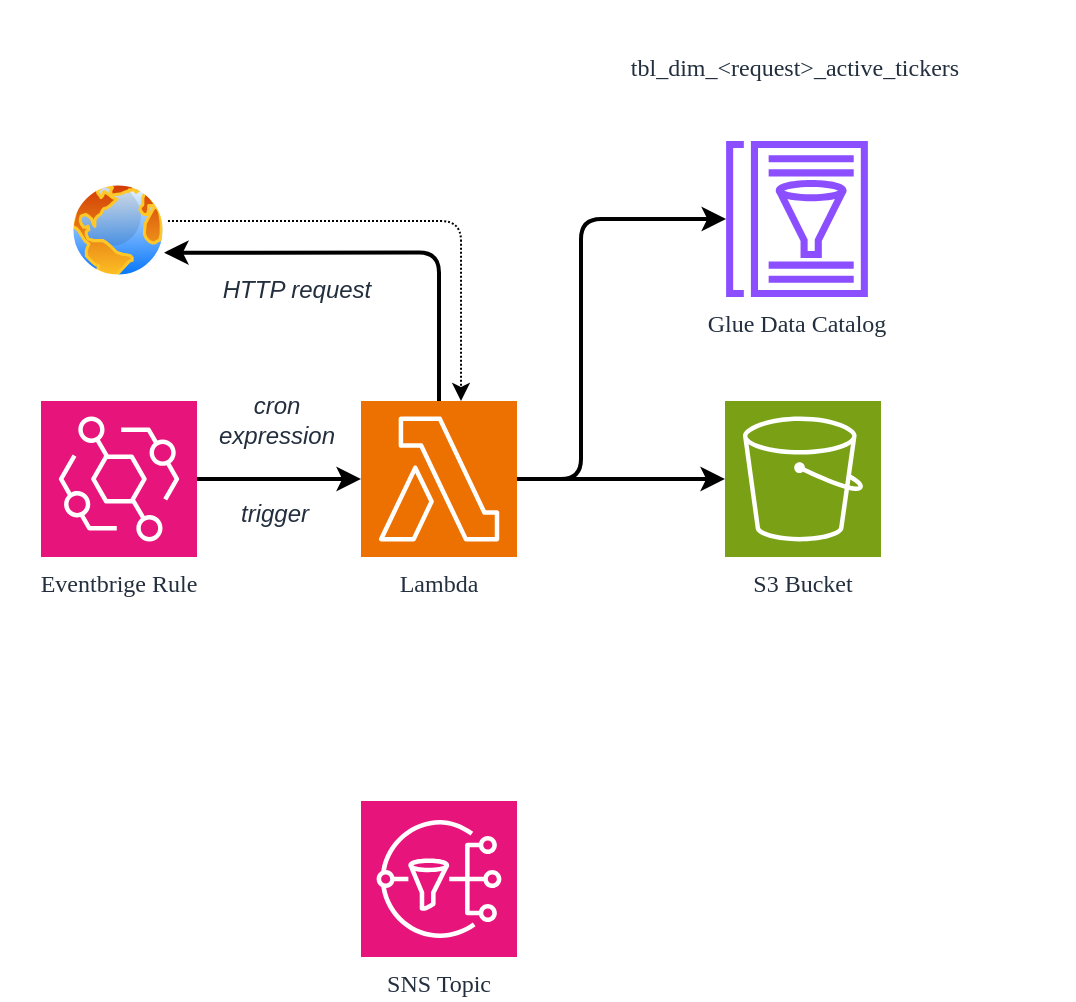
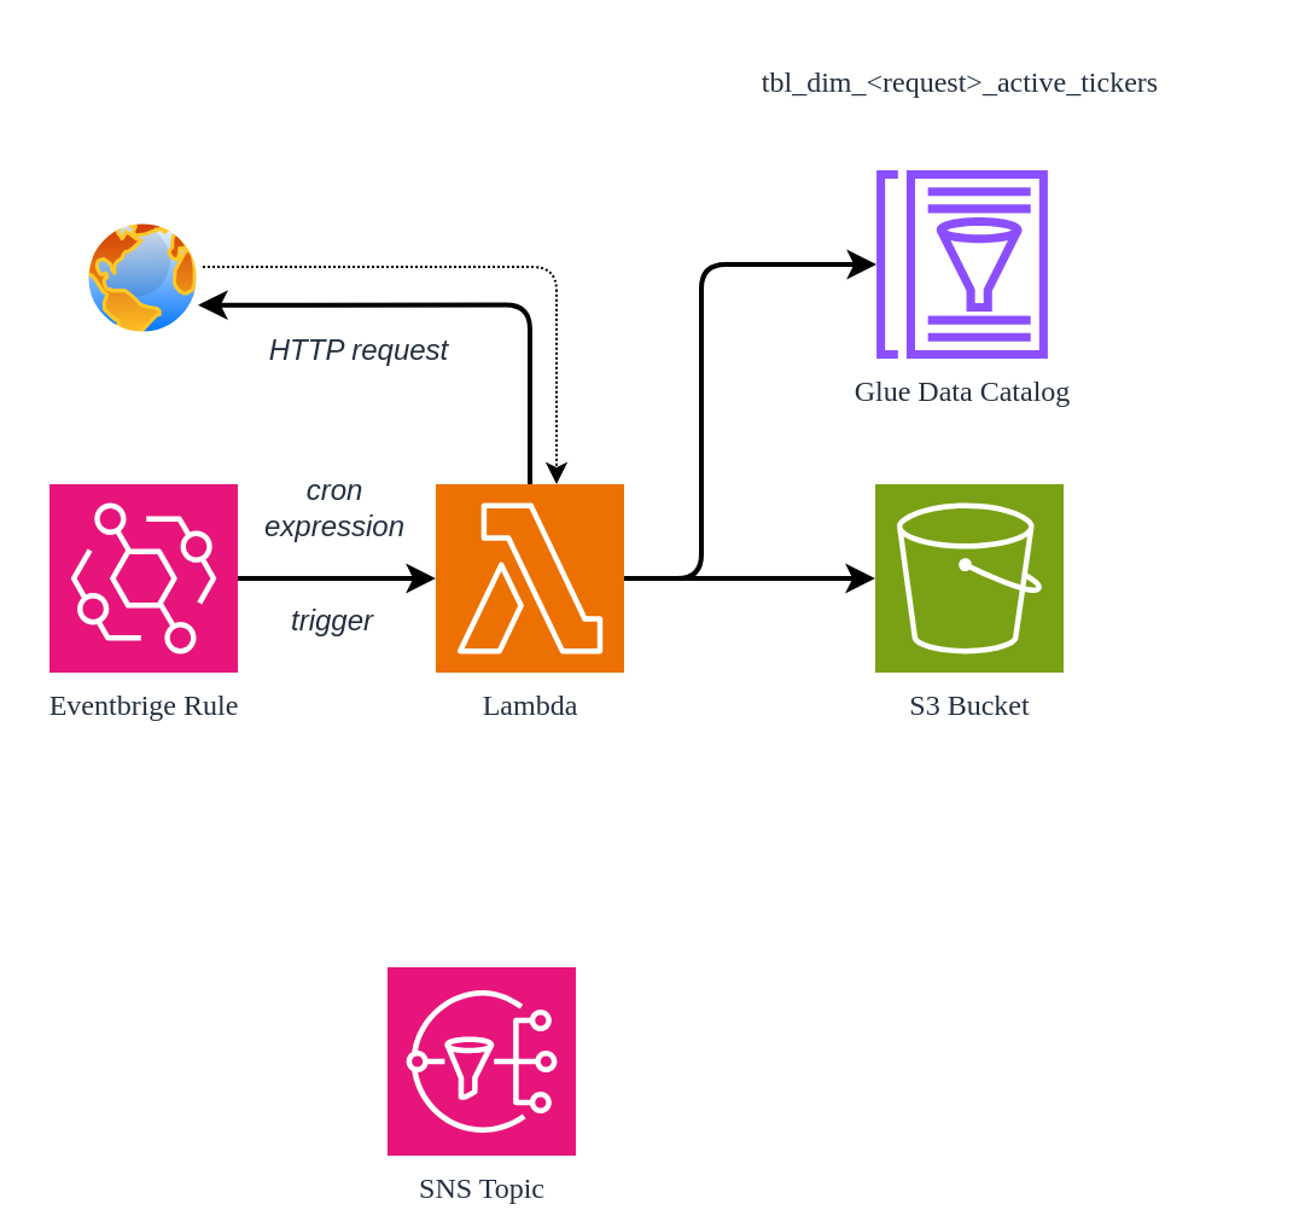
- <mxCell id="17" value="&lt;font face=&quot;Itau Display&quot;&gt;SNS Topic&lt;/font&gt;" style="sketch=0;points=[[0,0,0],[0.25,0,0],[0.5,0,0],[0.75,0,0],[1,0,0],[0,1,0],[0.25,1,0],[0.5,1,0],[0.75,1,0],[1,1,0],[0,0.25,0],[0,0.5,0],[0,0.75,0],[1,0.25,0],[1,0.5,0],[1,0.75,0]];outlineConnect=0;fontColor=#232F3E;fillColor=#E7157B;strokeColor=#ffffff;dashed=0;verticalLabelPosition=bottom;verticalAlign=top;align=center;html=1;fontSize=12;fontStyle=0;aspect=fixed;shape=mxgraph.aws4.resourceIcon;resIcon=mxgraph.aws4.sns;" parent="1" vertex="1"><mxGeometry x="180" y="400" width="78" height="78" as="geometry" /></mxCell>
+ <mxCell id="17" value="&lt;font face=&quot;Itau Display&quot;&gt;SNS Topic&lt;/font&gt;" style="sketch=0;points=[[0,0,0],[0.25,0,0],[0.5,0,0],[0.75,0,0],[1,0,0],[0,1,0],[0.25,1,0],[0.5,1,0],[0.75,1,0],[1,1,0],[0,0.25,0],[0,0.5,0],[0,0.75,0],[1,0.25,0],[1,0.5,0],[1,0.75,0]];outlineConnect=0;fontColor=#232F3E;fillColor=#E7157B;strokeColor=#ffffff;dashed=0;verticalLabelPosition=bottom;verticalAlign=top;align=center;html=1;fontSize=12;fontStyle=0;aspect=fixed;shape=mxgraph.aws4.resourceIcon;resIcon=mxgraph.aws4.sns;" parent="1" vertex="1"><mxGeometry x="160" y="400" width="78" height="78" as="geometry" /></mxCell>
